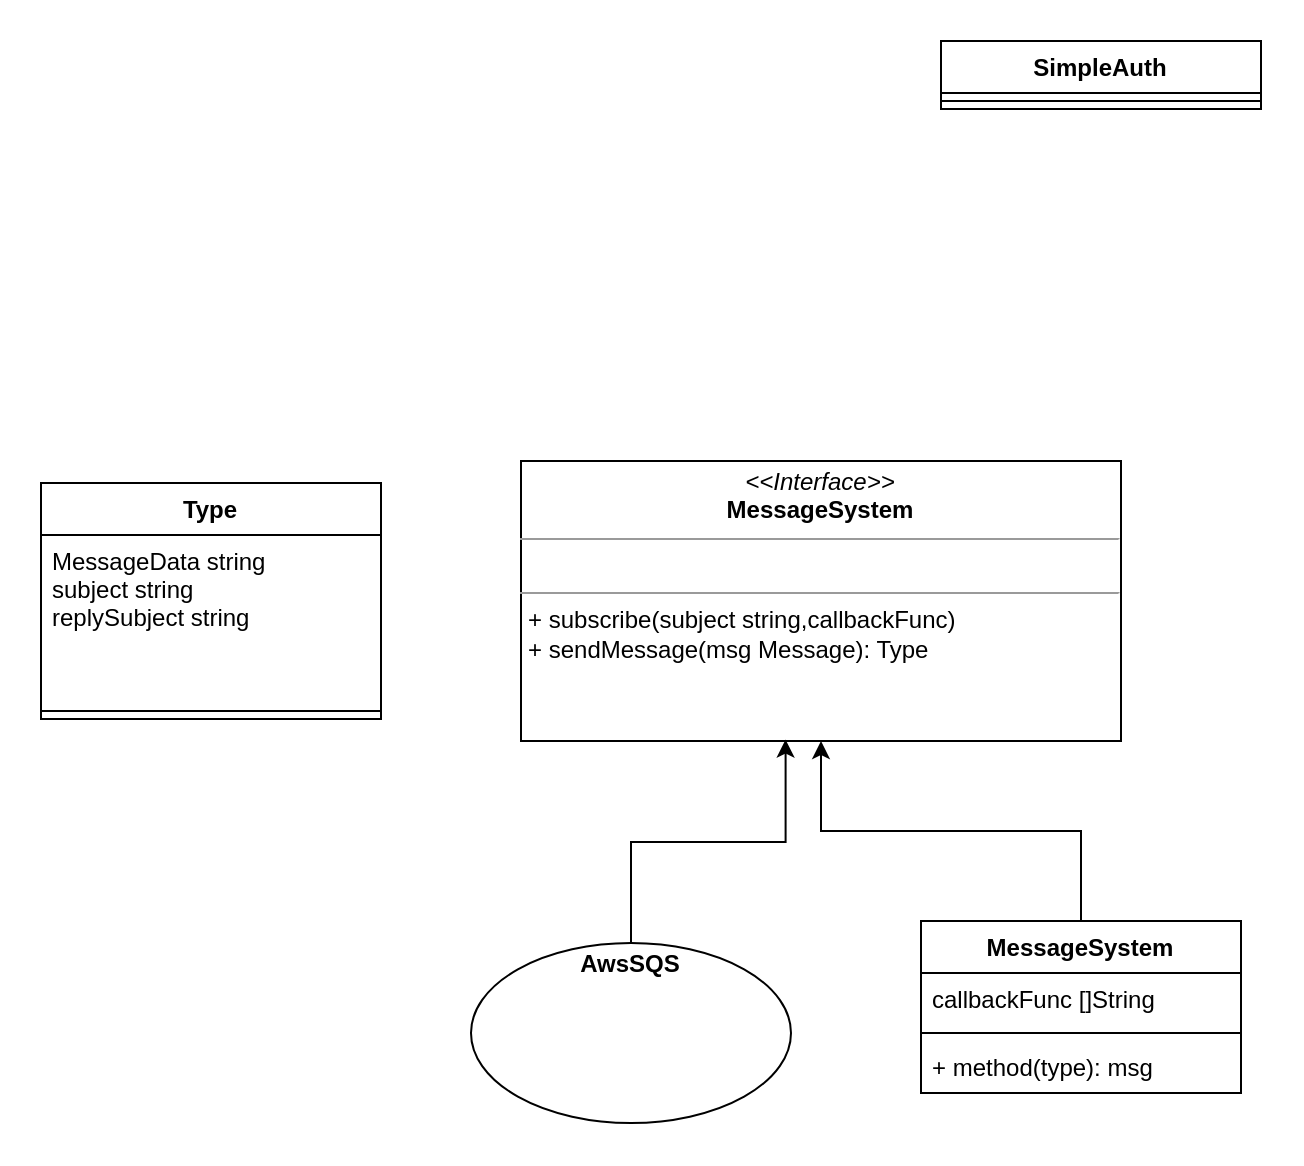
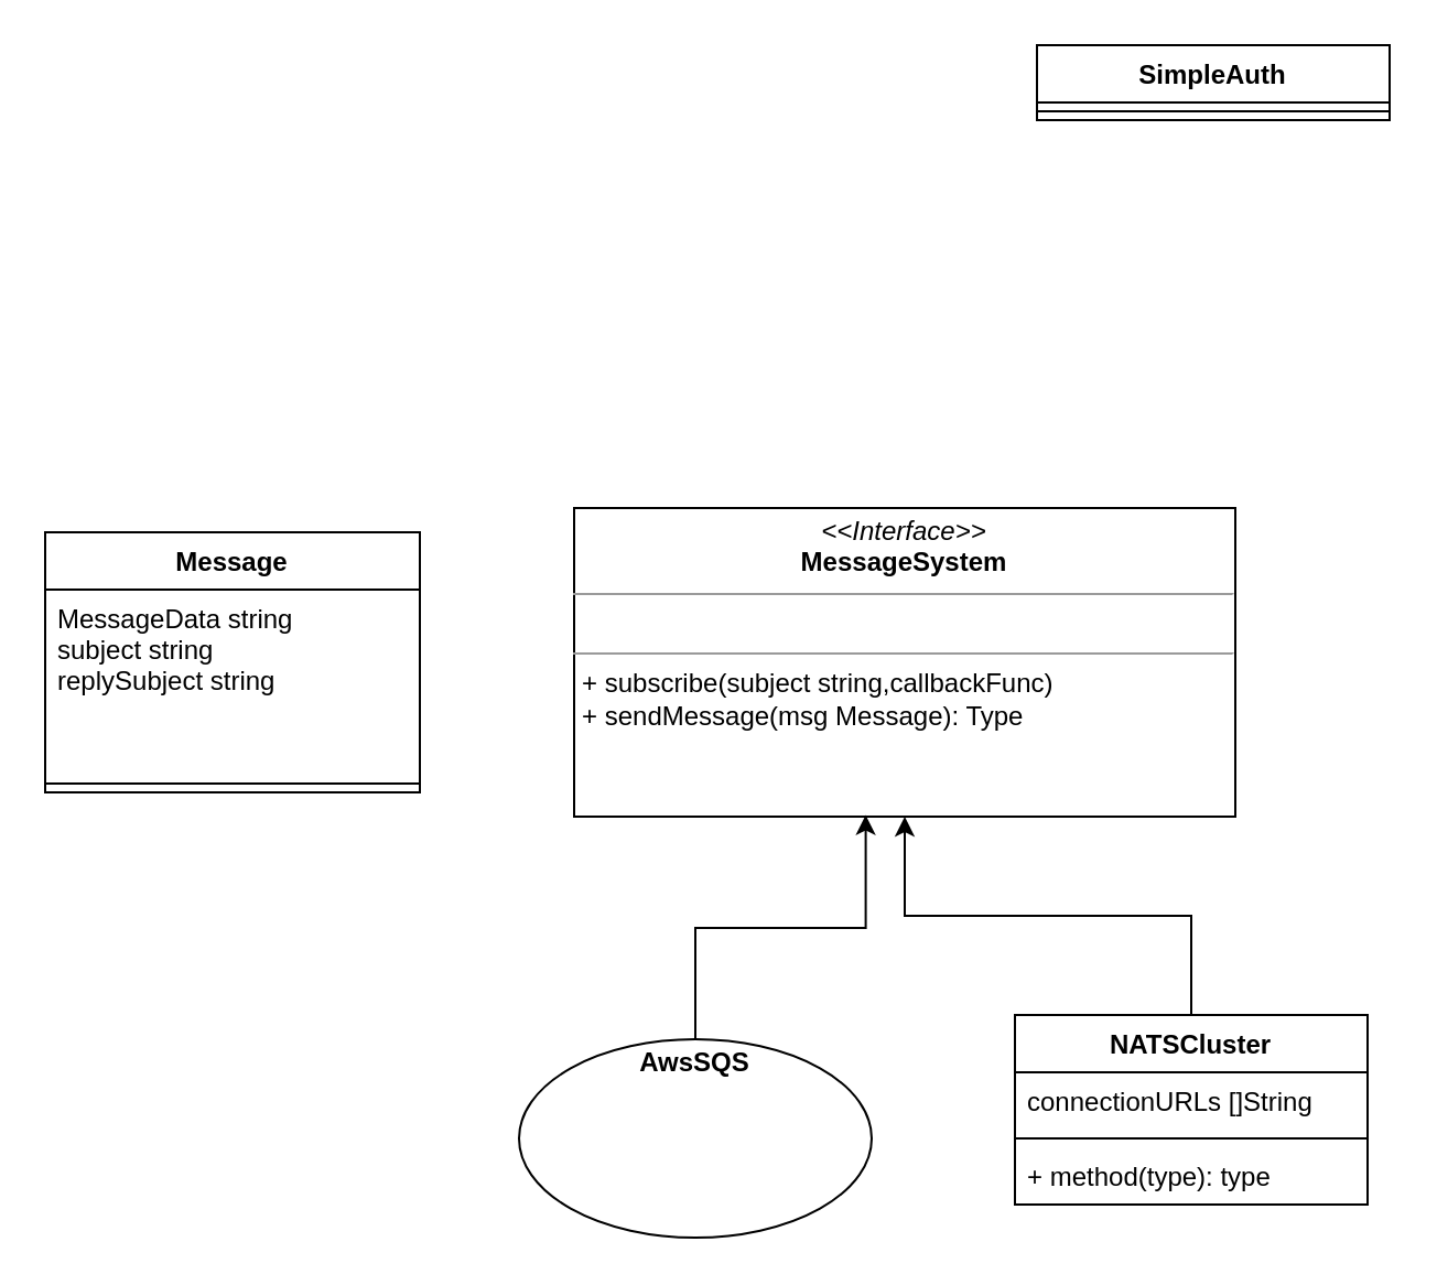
- <mxCell id="3" value="Type" style="swimlane;fontStyle=1;align=center;verticalAlign=top;childLayout=stackLayout;horizontal=1;startSize=26;horizontalStack=0;resizeParent=1;resizeParentMax=0;resizeLast=0;collapsible=1;marginBottom=0;" parent="1" vertex="1"><mxGeometry x="20" y="241" width="170" height="118" as="geometry" /></mxCell>
+ <mxCell id="3" value="Message" style="swimlane;fontStyle=1;align=center;verticalAlign=top;childLayout=stackLayout;horizontal=1;startSize=26;horizontalStack=0;resizeParent=1;resizeParentMax=0;resizeLast=0;collapsible=1;marginBottom=0;" parent="1" vertex="1"><mxGeometry x="20" y="241" width="170" height="118" as="geometry" /></mxCell>
- <mxCell id="7" value="MessageSystem" style="swimlane;fontStyle=1;align=center;verticalAlign=top;childLayout=stackLayout;horizontal=1;startSize=26;horizontalStack=0;resizeParent=1;resizeParentMax=0;resizeLast=0;collapsible=1;marginBottom=0;" parent="1" vertex="1"><mxGeometry x="460" y="460" width="160" height="86" as="geometry" /></mxCell>
+ <mxCell id="7" value="NATSCluster" style="swimlane;fontStyle=1;align=center;verticalAlign=top;childLayout=stackLayout;horizontal=1;startSize=26;horizontalStack=0;resizeParent=1;resizeParentMax=0;resizeLast=0;collapsible=1;marginBottom=0;" parent="1" vertex="1"><mxGeometry x="460" y="460" width="160" height="86" as="geometry" /></mxCell>
- <mxCell id="8" value="callbackFunc []String" style="text;strokeColor=none;fillColor=none;align=left;verticalAlign=top;spacingLeft=4;spacingRight=4;overflow=hidden;rotatable=0;points=[[0,0.5],[1,0.5]];portConstraint=eastwest;" parent="7" vertex="1"><mxGeometry y="26" width="160" height="26" as="geometry" /></mxCell>
+ <mxCell id="8" value="connectionURLs []String" style="text;strokeColor=none;fillColor=none;align=left;verticalAlign=top;spacingLeft=4;spacingRight=4;overflow=hidden;rotatable=0;points=[[0,0.5],[1,0.5]];portConstraint=eastwest;" parent="7" vertex="1"><mxGeometry y="26" width="160" height="26" as="geometry" /></mxCell>
- <mxCell id="10" value="+ method(type): msg" style="text;strokeColor=none;fillColor=none;align=left;verticalAlign=top;spacingLeft=4;spacingRight=4;overflow=hidden;rotatable=0;points=[[0,0.5],[1,0.5]];portConstraint=eastwest;" parent="7" vertex="1"><mxGeometry y="60" width="160" height="26" as="geometry" /></mxCell>
+ <mxCell id="10" value="+ method(type): type" style="text;strokeColor=none;fillColor=none;align=left;verticalAlign=top;spacingLeft=4;spacingRight=4;overflow=hidden;rotatable=0;points=[[0,0.5],[1,0.5]];portConstraint=eastwest;" parent="7" vertex="1"><mxGeometry y="60" width="160" height="26" as="geometry" /></mxCell>
